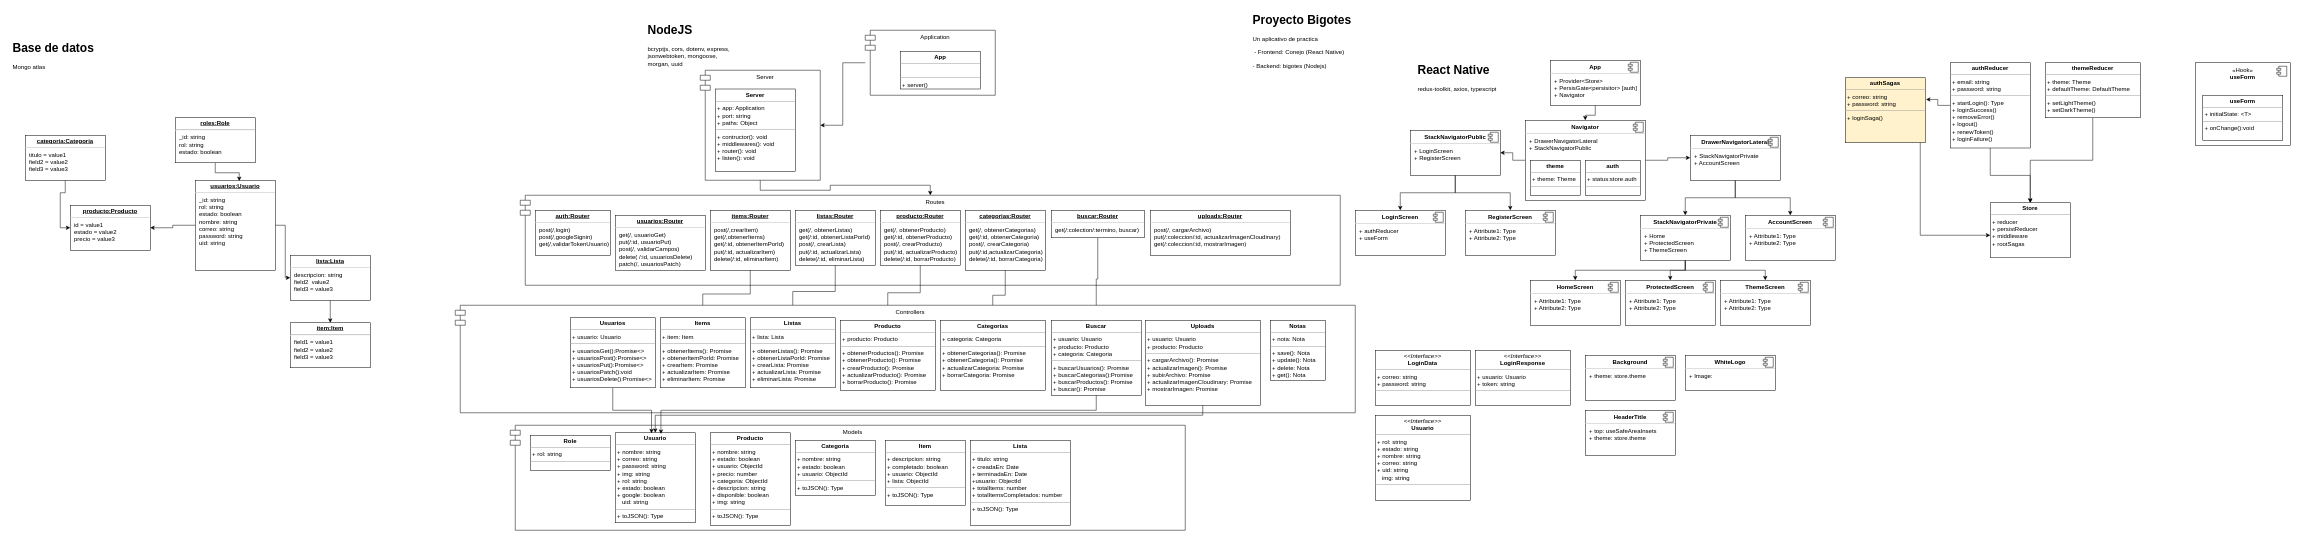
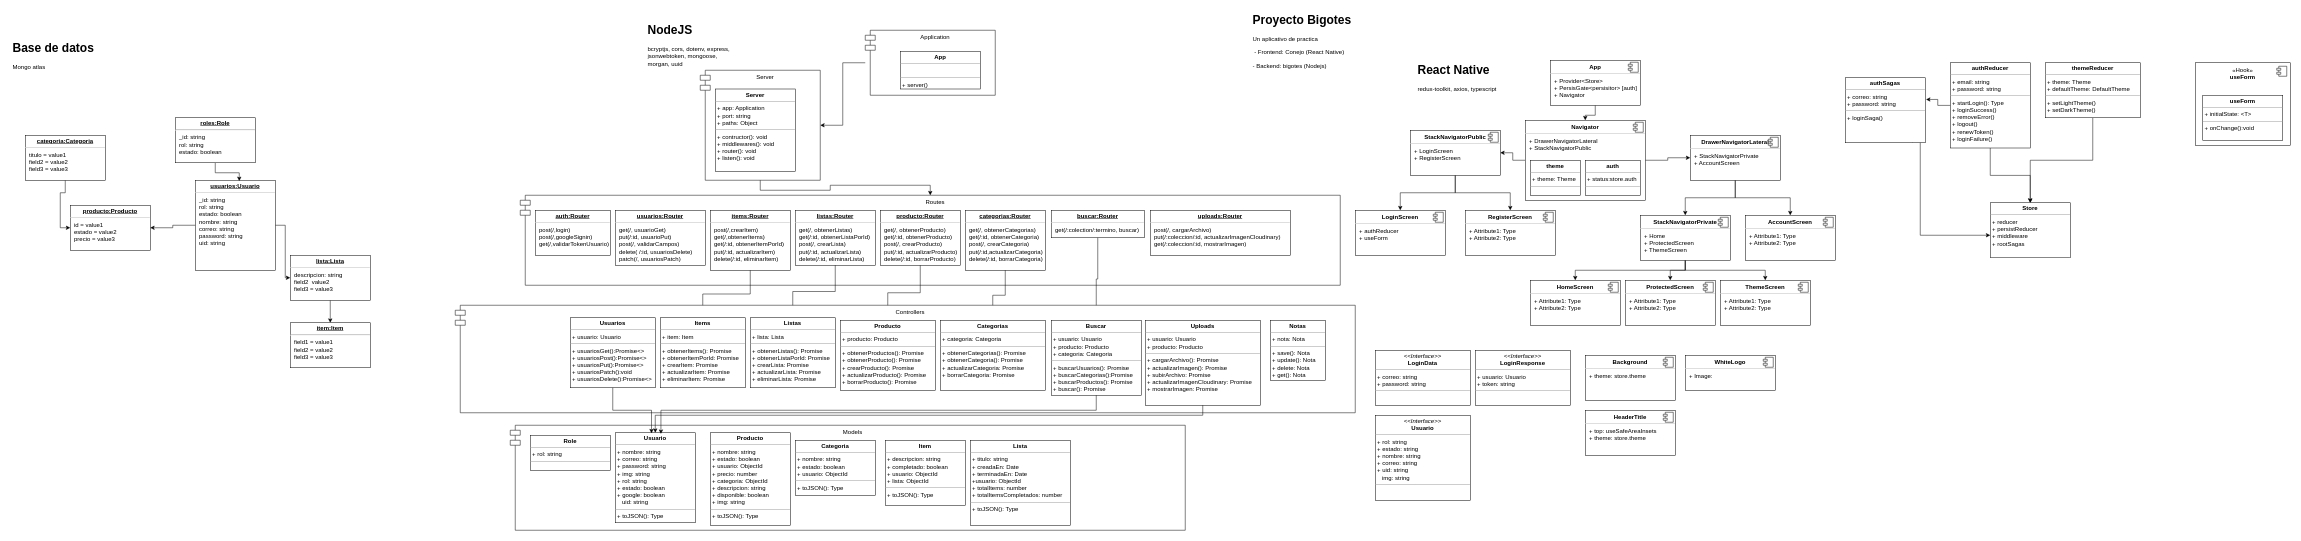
- <mxCell id="47" value="&lt;p style=&quot;margin:0px;margin-top:4px;text-align:center;&quot;&gt;&lt;b&gt;authSagas&lt;/b&gt;&lt;/p&gt;&lt;hr size=&quot;1&quot;&gt;&lt;p style=&quot;margin:0px;margin-left:4px;&quot;&gt;+ correo: string&lt;/p&gt;&lt;p style=&quot;margin:0px;margin-left:4px;&quot;&gt;+ password: string&lt;/p&gt;&lt;hr size=&quot;1&quot;&gt;&lt;p style=&quot;margin:0px;margin-left:4px;&quot;&gt;+ loginSaga()&lt;/p&gt;" style="verticalAlign=top;align=left;overflow=fill;fontSize=12;fontFamily=Helvetica;html=1;whiteSpace=wrap;fillColor=#fff2cc;" vertex="1" parent="1"><mxGeometry x="3690" y="155" width="160" height="130" as="geometry" /></mxCell>
+ <mxCell id="47" value="&lt;p style=&quot;margin:0px;margin-top:4px;text-align:center;&quot;&gt;&lt;b&gt;authSagas&lt;/b&gt;&lt;/p&gt;&lt;hr size=&quot;1&quot;&gt;&lt;p style=&quot;margin:0px;margin-left:4px;&quot;&gt;+ correo: string&lt;/p&gt;&lt;p style=&quot;margin:0px;margin-left:4px;&quot;&gt;+ password: string&lt;/p&gt;&lt;hr size=&quot;1&quot;&gt;&lt;p style=&quot;margin:0px;margin-left:4px;&quot;&gt;+ loginSaga()&lt;/p&gt;" style="verticalAlign=top;align=left;overflow=fill;fontSize=12;fontFamily=Helvetica;html=1;whiteSpace=wrap;" vertex="1" parent="1"><mxGeometry x="3690" y="155" width="160" height="130" as="geometry" /></mxCell>
- <mxCell id="90" value="&lt;p style=&quot;margin:0px;margin-top:4px;text-align:center;text-decoration:underline;&quot;&gt;&lt;b&gt;usuarios:Router&lt;/b&gt;&lt;/p&gt;&lt;hr&gt;&lt;p style=&quot;margin:0px;margin-left:8px;&quot;&gt;get(/, usuarioGet)&lt;/p&gt;&lt;p style=&quot;margin:0px;margin-left:8px;&quot;&gt;put(/:id, usuarioPut)&lt;/p&gt;&lt;p style=&quot;margin:0px;margin-left:8px;&quot;&gt;post(/, validarCampos)&lt;/p&gt;&lt;p style=&quot;margin:0px;margin-left:8px;&quot;&gt;delete( /:id, usuariosDelete)&lt;/p&gt;&lt;p style=&quot;margin:0px;margin-left:8px;&quot;&gt;patch(/, usuariosPatch)&lt;/p&gt;" style="verticalAlign=top;align=left;overflow=fill;fontSize=12;fontFamily=Helvetica;html=1;whiteSpace=wrap;container=0;" vertex="1" parent="81"><mxGeometry x="190" y="40" width="180" height="110" as="geometry" /></mxCell>
+ <mxCell id="90" value="&lt;p style=&quot;margin:0px;margin-top:4px;text-align:center;text-decoration:underline;&quot;&gt;&lt;b&gt;usuarios:Router&lt;/b&gt;&lt;/p&gt;&lt;hr&gt;&lt;p style=&quot;margin:0px;margin-left:8px;&quot;&gt;get(/, usuarioGet)&lt;/p&gt;&lt;p style=&quot;margin:0px;margin-left:8px;&quot;&gt;put(/:id, usuarioPut)&lt;/p&gt;&lt;p style=&quot;margin:0px;margin-left:8px;&quot;&gt;post(/, validarCampos)&lt;/p&gt;&lt;p style=&quot;margin:0px;margin-left:8px;&quot;&gt;delete( /:id, usuariosDelete)&lt;/p&gt;&lt;p style=&quot;margin:0px;margin-left:8px;&quot;&gt;patch(/, usuariosPatch)&lt;/p&gt;" style="verticalAlign=top;align=left;overflow=fill;fontSize=12;fontFamily=Helvetica;html=1;whiteSpace=wrap;container=0;" vertex="1" parent="81"><mxGeometry x="190" y="30" width="180" height="110" as="geometry" /></mxCell>
